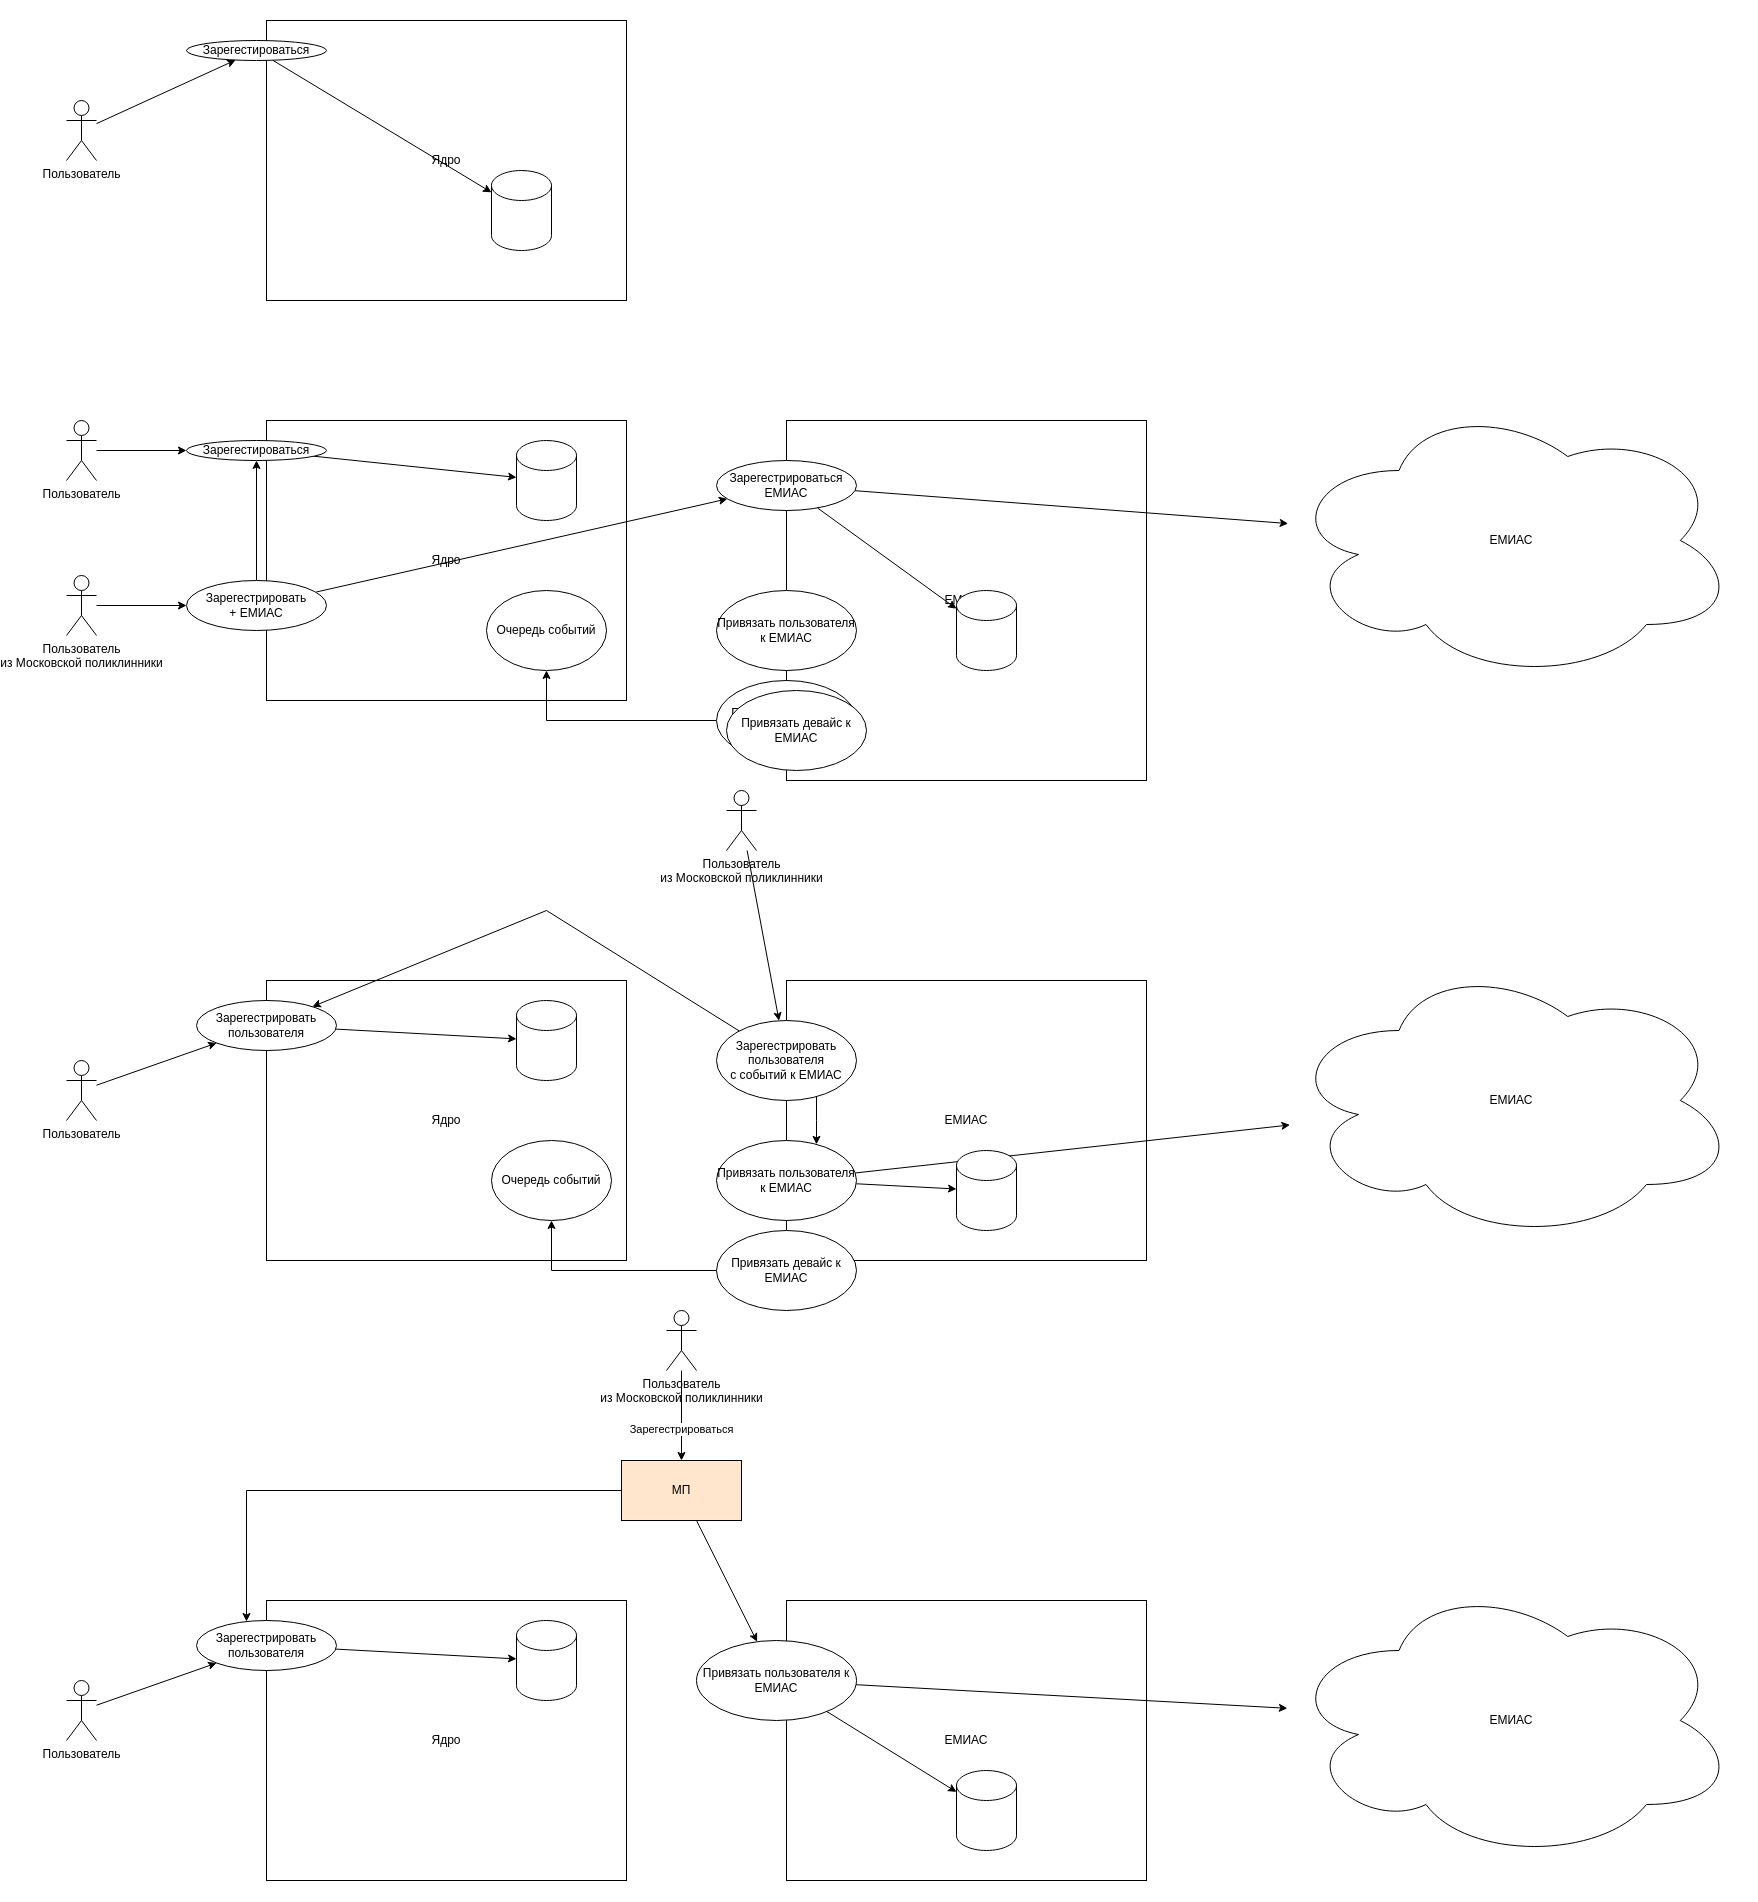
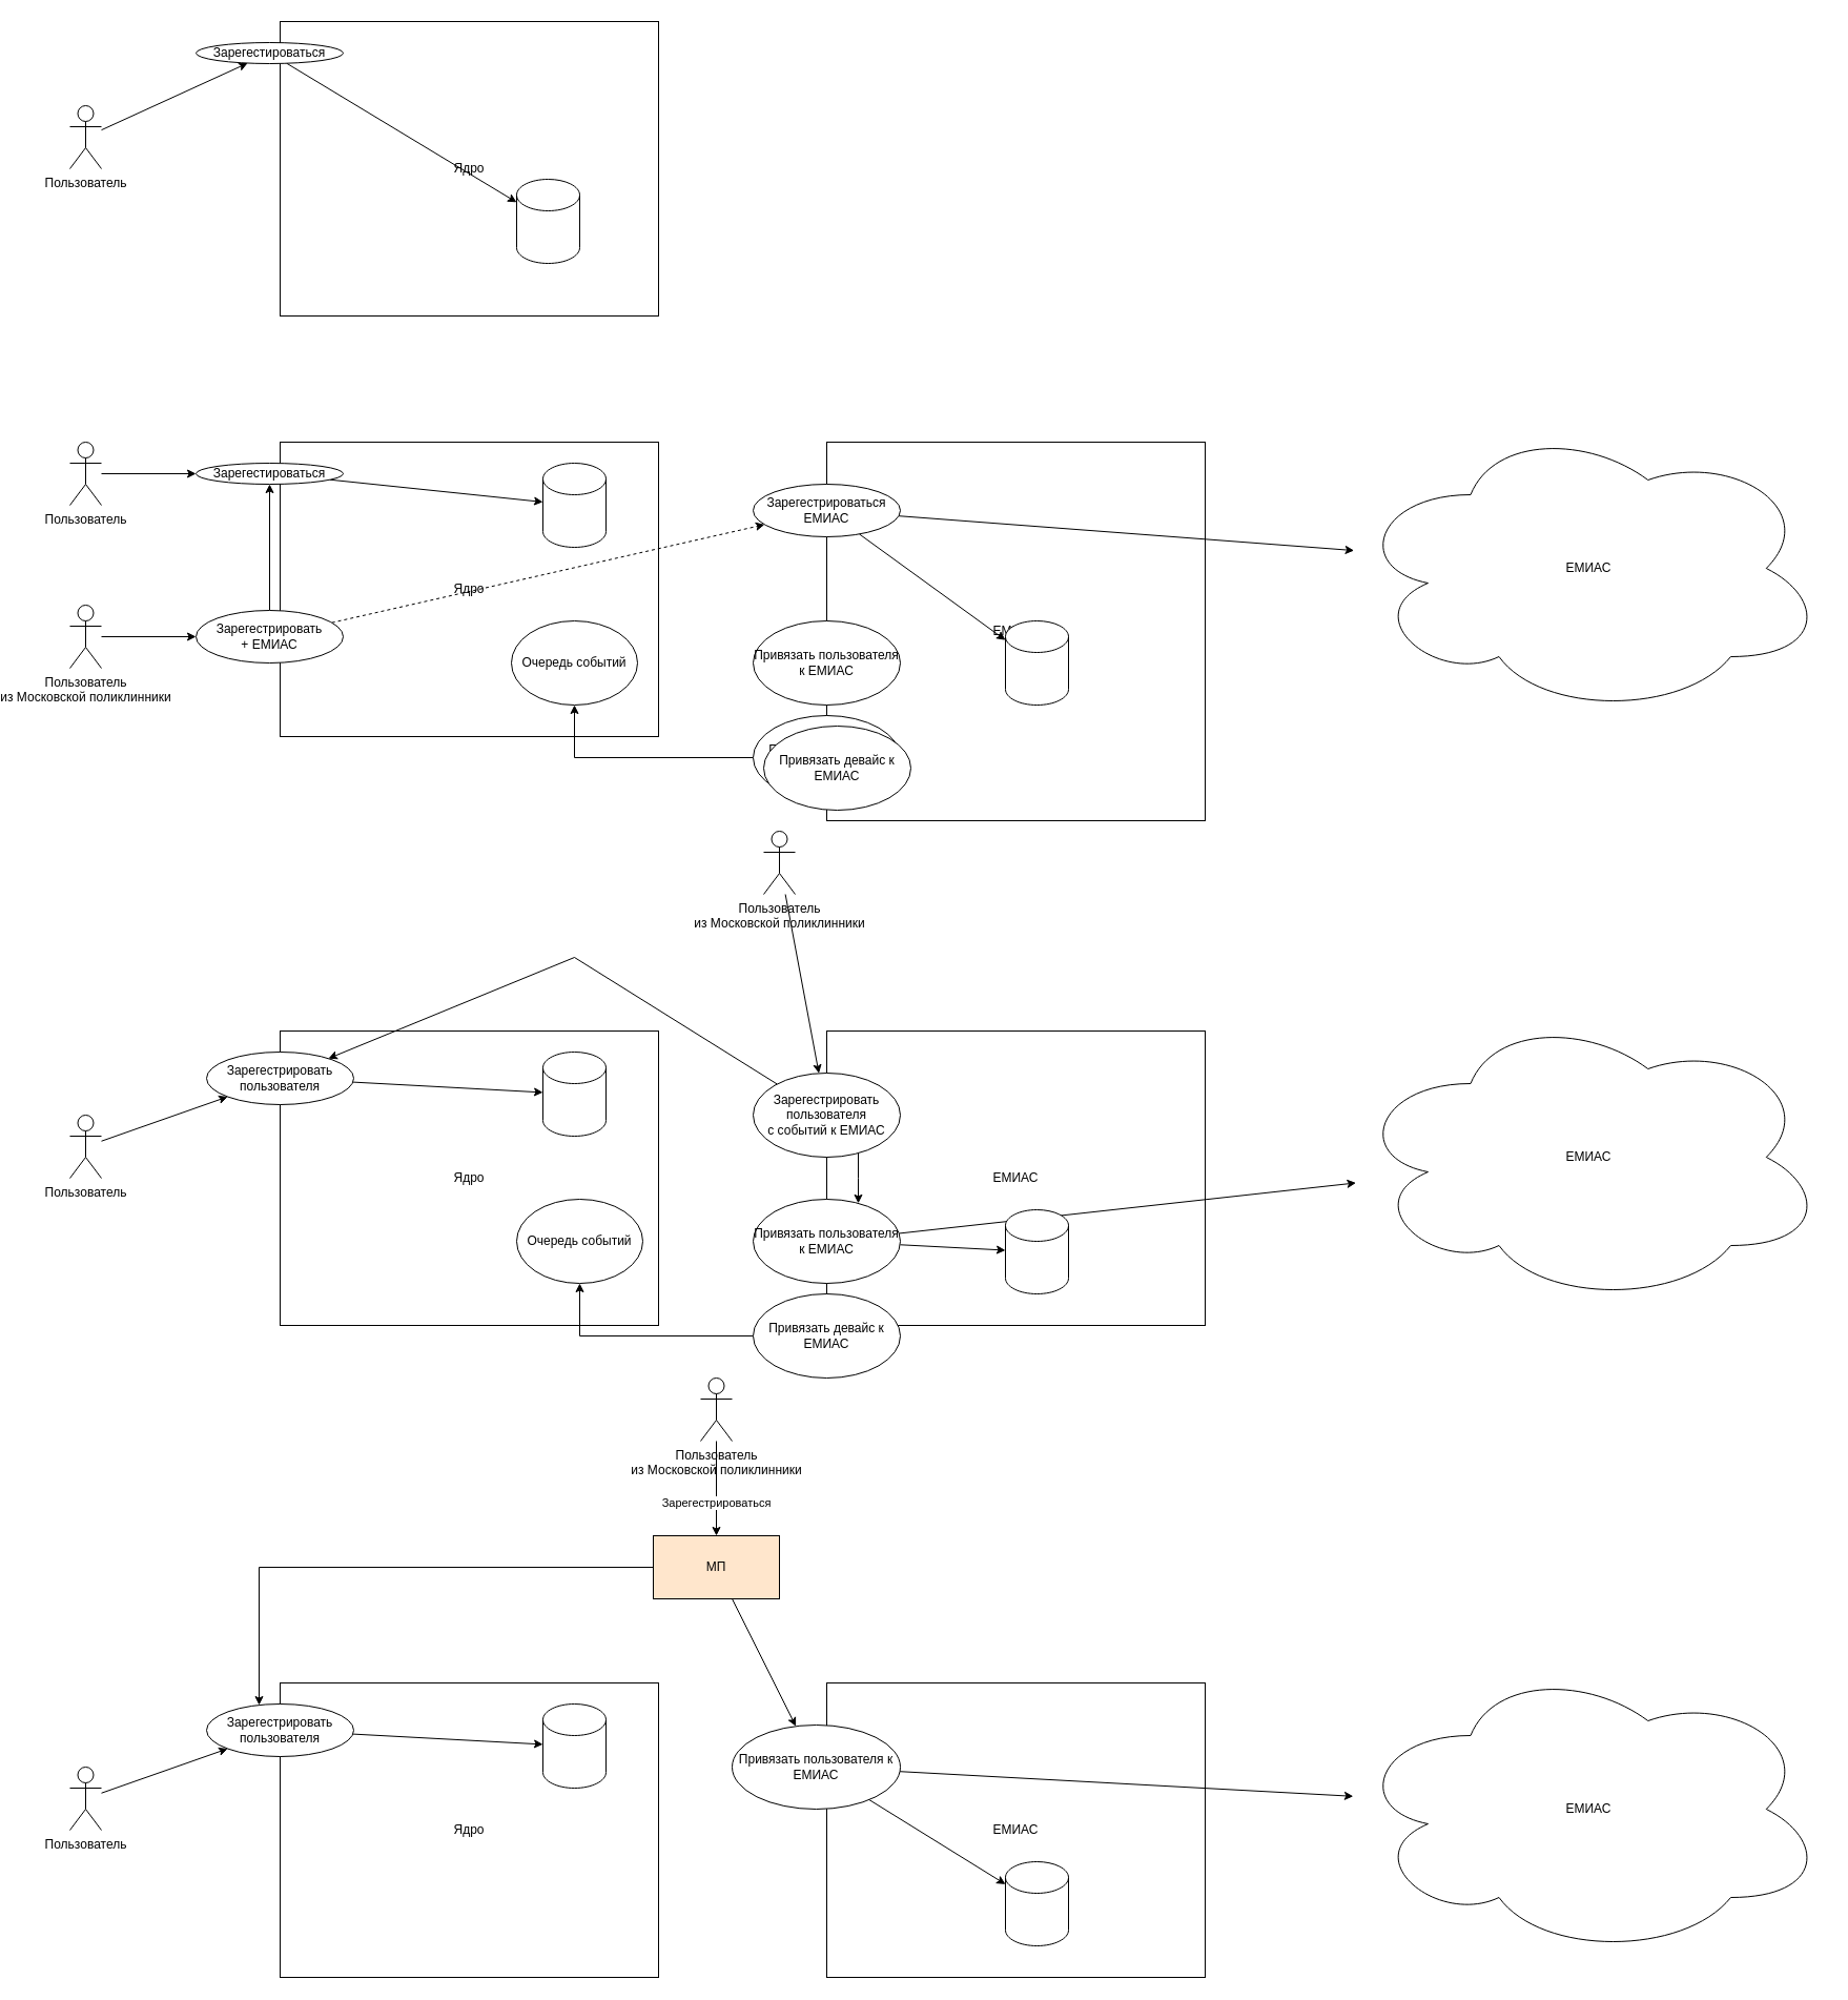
- <mxCell id="16" style="rounded=0;orthogonalLoop=1;jettySize=auto;html=1;" parent="1" source="17" target="22" edge="1"><mxGeometry relative="1" as="geometry" /></mxCell>
+ <mxCell id="16" style="rounded=0;orthogonalLoop=1;jettySize=auto;html=1;dashed=1;" parent="1" source="17" target="22" edge="1"><mxGeometry relative="1" as="geometry" /></mxCell>
